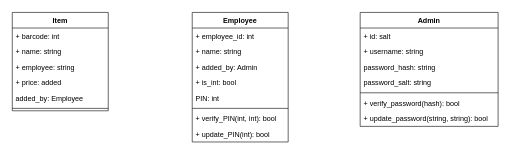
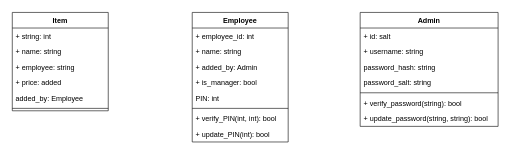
- <mxCell id="11" value="+ barcode: int" style="text;strokeColor=none;fillColor=none;align=left;verticalAlign=top;spacingLeft=4;spacingRight=4;overflow=hidden;rotatable=0;points=[[0,0.5],[1,0.5]];portConstraint=eastwest;" vertex="1" parent="10"><mxGeometry y="26" width="160" height="26" as="geometry" /></mxCell>
+ <mxCell id="11" value="+ string: int" style="text;strokeColor=none;fillColor=none;align=left;verticalAlign=top;spacingLeft=4;spacingRight=4;overflow=hidden;rotatable=0;points=[[0,0.5],[1,0.5]];portConstraint=eastwest;" vertex="1" parent="10"><mxGeometry y="26" width="160" height="26" as="geometry" /></mxCell>
- <mxCell id="21" value="+ is_int: bool" style="text;strokeColor=none;fillColor=none;align=left;verticalAlign=top;spacingLeft=4;spacingRight=4;overflow=hidden;rotatable=0;points=[[0,0.5],[1,0.5]];portConstraint=eastwest;" vertex="1" parent="17"><mxGeometry y="104" width="160" height="26" as="geometry" /></mxCell>
+ <mxCell id="21" value="+ is_manager: bool" style="text;strokeColor=none;fillColor=none;align=left;verticalAlign=top;spacingLeft=4;spacingRight=4;overflow=hidden;rotatable=0;points=[[0,0.5],[1,0.5]];portConstraint=eastwest;" vertex="1" parent="17"><mxGeometry y="104" width="160" height="26" as="geometry" /></mxCell>
- <mxCell id="8" value="+ verify_password(hash): bool" style="text;strokeColor=none;fillColor=none;align=left;verticalAlign=top;spacingLeft=4;spacingRight=4;overflow=hidden;rotatable=0;points=[[0,0.5],[1,0.5]];portConstraint=eastwest;" vertex="1" parent="2"><mxGeometry y="138" width="230" height="26" as="geometry" /></mxCell>
+ <mxCell id="8" value="+ verify_password(string): bool" style="text;strokeColor=none;fillColor=none;align=left;verticalAlign=top;spacingLeft=4;spacingRight=4;overflow=hidden;rotatable=0;points=[[0,0.5],[1,0.5]];portConstraint=eastwest;" vertex="1" parent="2"><mxGeometry y="138" width="230" height="26" as="geometry" /></mxCell>
